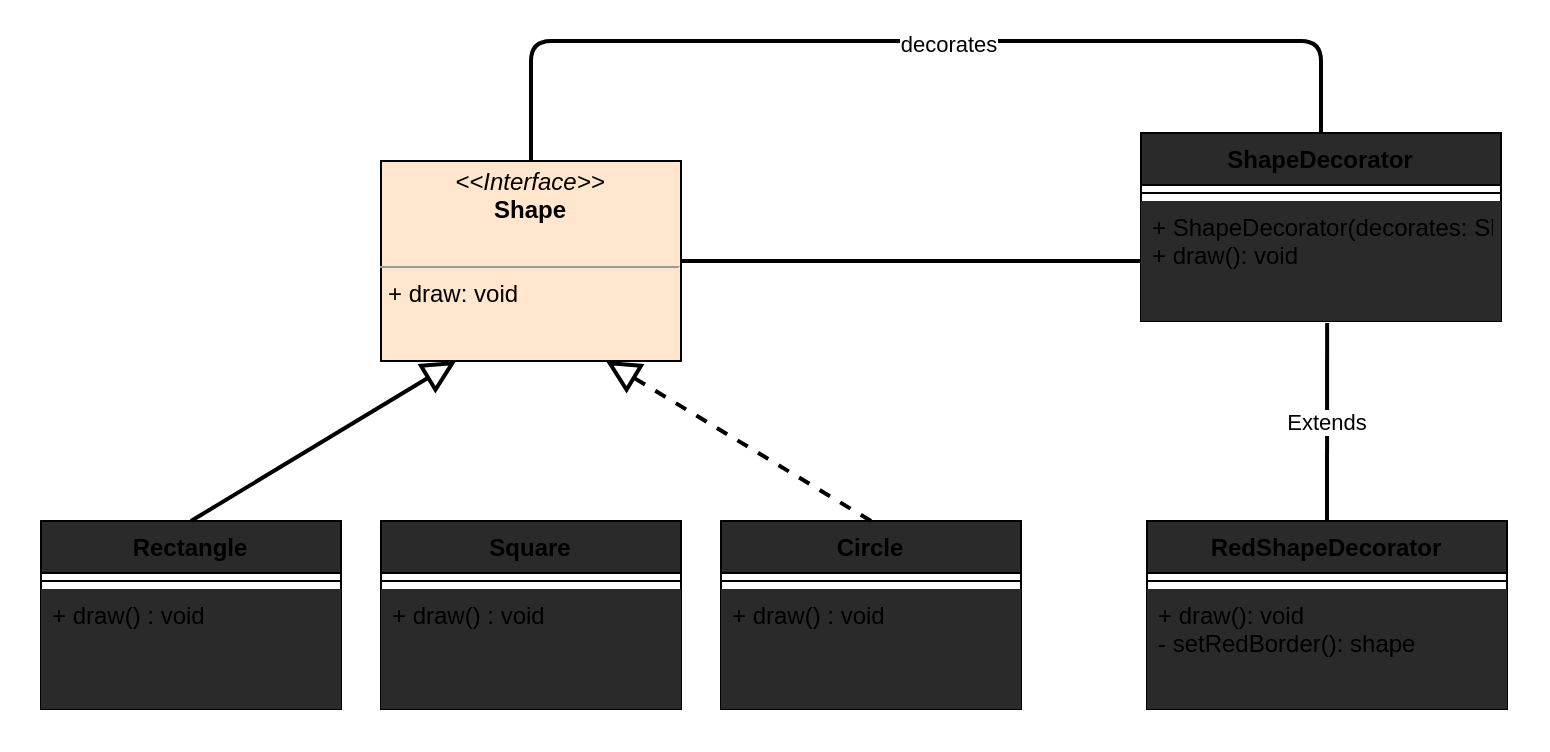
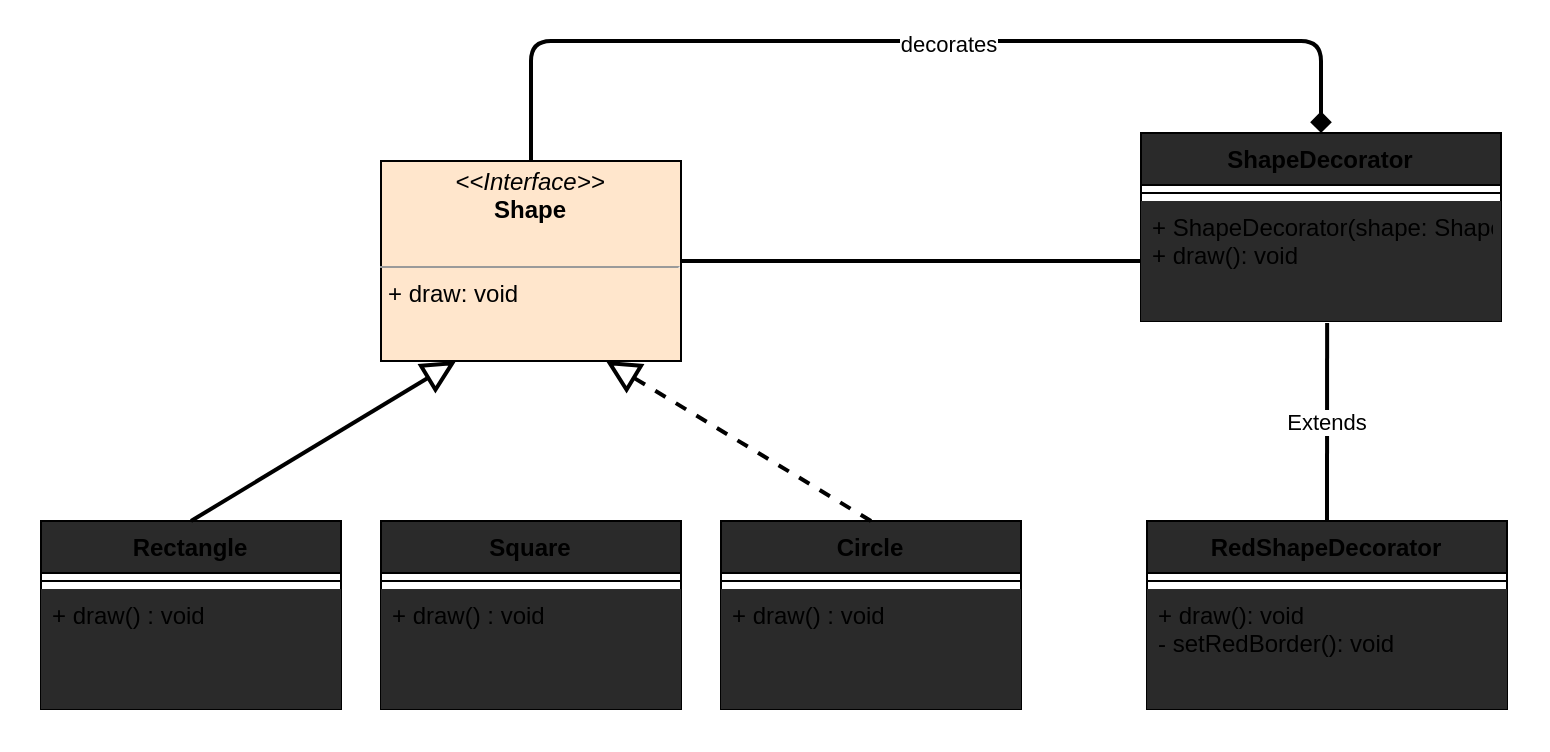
- <mxCell id="22" value="" style="endArrow=none;html=1;strokeColor=#000000;strokeWidth=2;entryX=0.5;entryY=0;entryDx=0;entryDy=0;exitX=0.5;exitY=0;exitDx=0;exitDy=0;" edge="1" parent="1" source="11" target="14"><mxGeometry width="50" height="50" relative="1" as="geometry"><mxPoint x="370" y="350" as="sourcePoint" /><mxPoint x="420" y="300" as="targetPoint" /><Array as="points"><mxPoint x="265" y="20" /><mxPoint x="660" y="20" /></Array></mxGeometry></mxCell>
+ <mxCell id="22" value="" style="endArrow=diamond;html=1;strokeColor=#000000;strokeWidth=2;entryX=0.5;entryY=0;entryDx=0;entryDy=0;exitX=0.5;exitY=0;exitDx=0;exitDy=0;" edge="1" parent="1" source="11" target="14"><mxGeometry width="50" height="50" relative="1" as="geometry"><mxPoint x="370" y="350" as="sourcePoint" /><mxPoint x="420" y="300" as="targetPoint" /><Array as="points"><mxPoint x="265" y="20" /><mxPoint x="660" y="20" /></Array></mxGeometry></mxCell>
- <mxCell id="16" value="+ ShapeDecorator(decorates: Shape)&#10;+ draw(): void" style="text;strokeColor=none;align=left;verticalAlign=top;spacingLeft=4;spacingRight=4;overflow=hidden;rotatable=0;points=[[0,0.5],[1,0.5]];portConstraint=eastwest;fillColor=#2a2a2a;" parent="14" vertex="1"><mxGeometry y="34" width="180" height="60" as="geometry" /></mxCell>
+ <mxCell id="16" value="+ ShapeDecorator(shape: Shape)&#10;+ draw(): void" style="text;strokeColor=none;align=left;verticalAlign=top;spacingLeft=4;spacingRight=4;overflow=hidden;rotatable=0;points=[[0,0.5],[1,0.5]];portConstraint=eastwest;fillColor=#2a2a2a;" parent="14" vertex="1"><mxGeometry y="34" width="180" height="60" as="geometry" /></mxCell>
- <mxCell id="20" value="+ draw(): void&#10;- setRedBorder(): shape" style="text;strokeColor=none;align=left;verticalAlign=top;spacingLeft=4;spacingRight=4;overflow=hidden;rotatable=0;points=[[0,0.5],[1,0.5]];portConstraint=eastwest;fillColor=#2a2a2a;" vertex="1" parent="18"><mxGeometry y="34" width="180" height="60" as="geometry" /></mxCell>
+ <mxCell id="20" value="+ draw(): void&#10;- setRedBorder(): void" style="text;strokeColor=none;align=left;verticalAlign=top;spacingLeft=4;spacingRight=4;overflow=hidden;rotatable=0;points=[[0,0.5],[1,0.5]];portConstraint=eastwest;fillColor=#2a2a2a;" vertex="1" parent="18"><mxGeometry y="34" width="180" height="60" as="geometry" /></mxCell>
